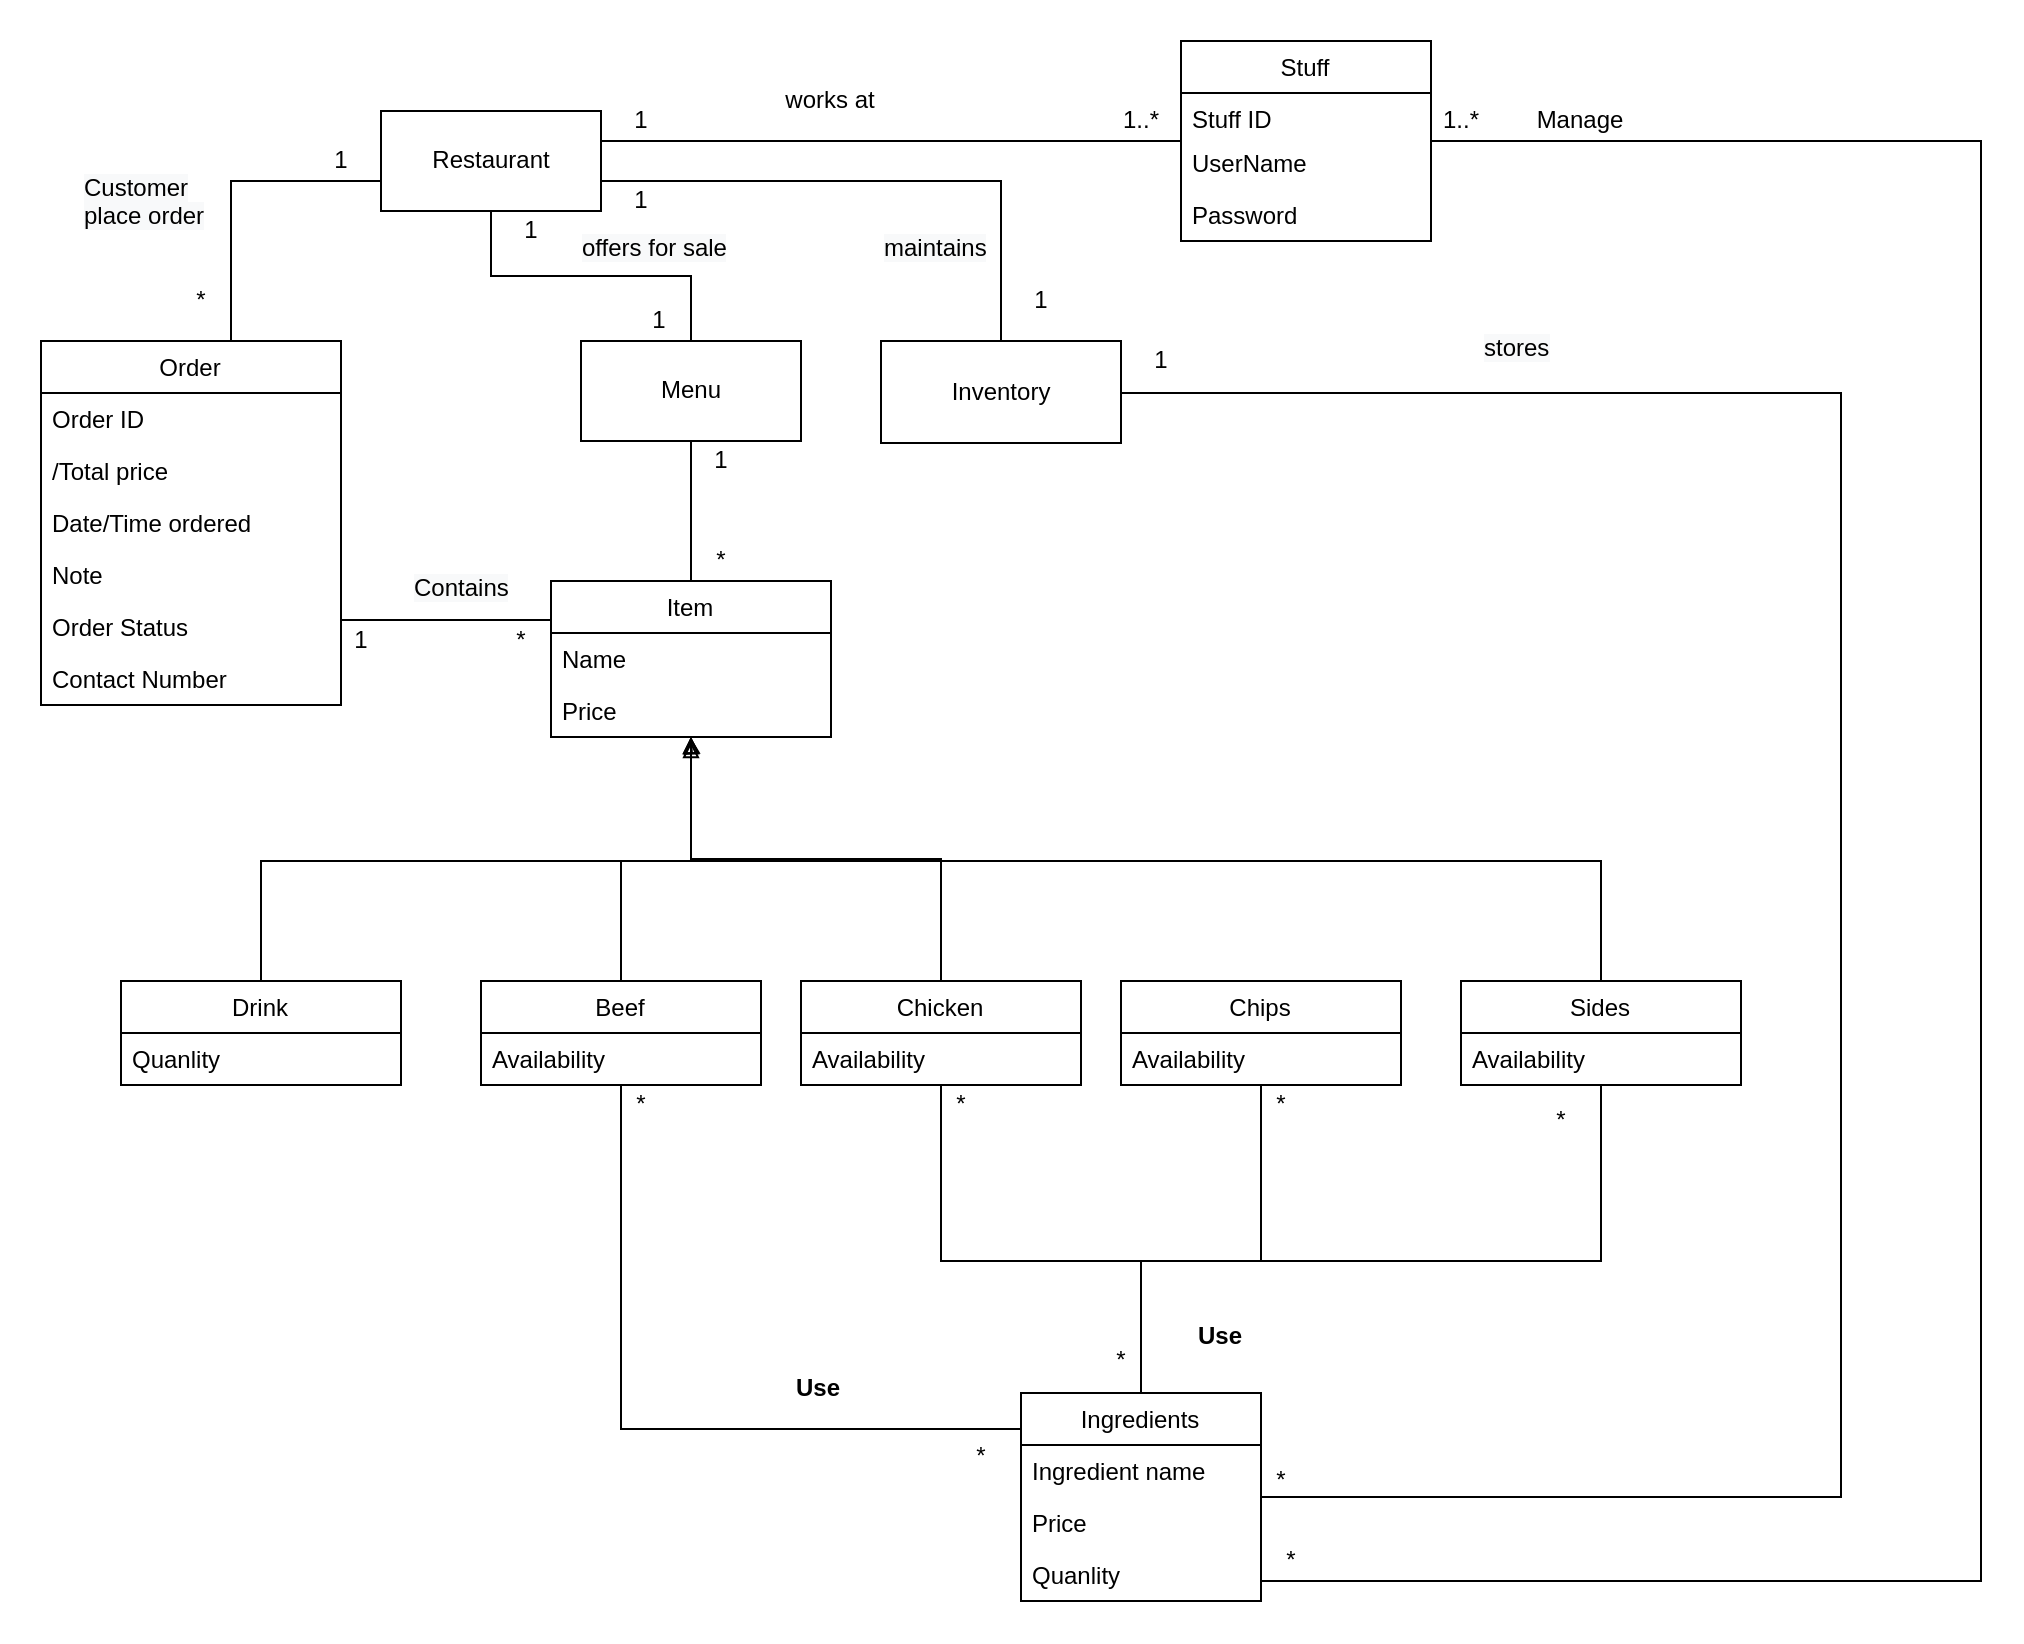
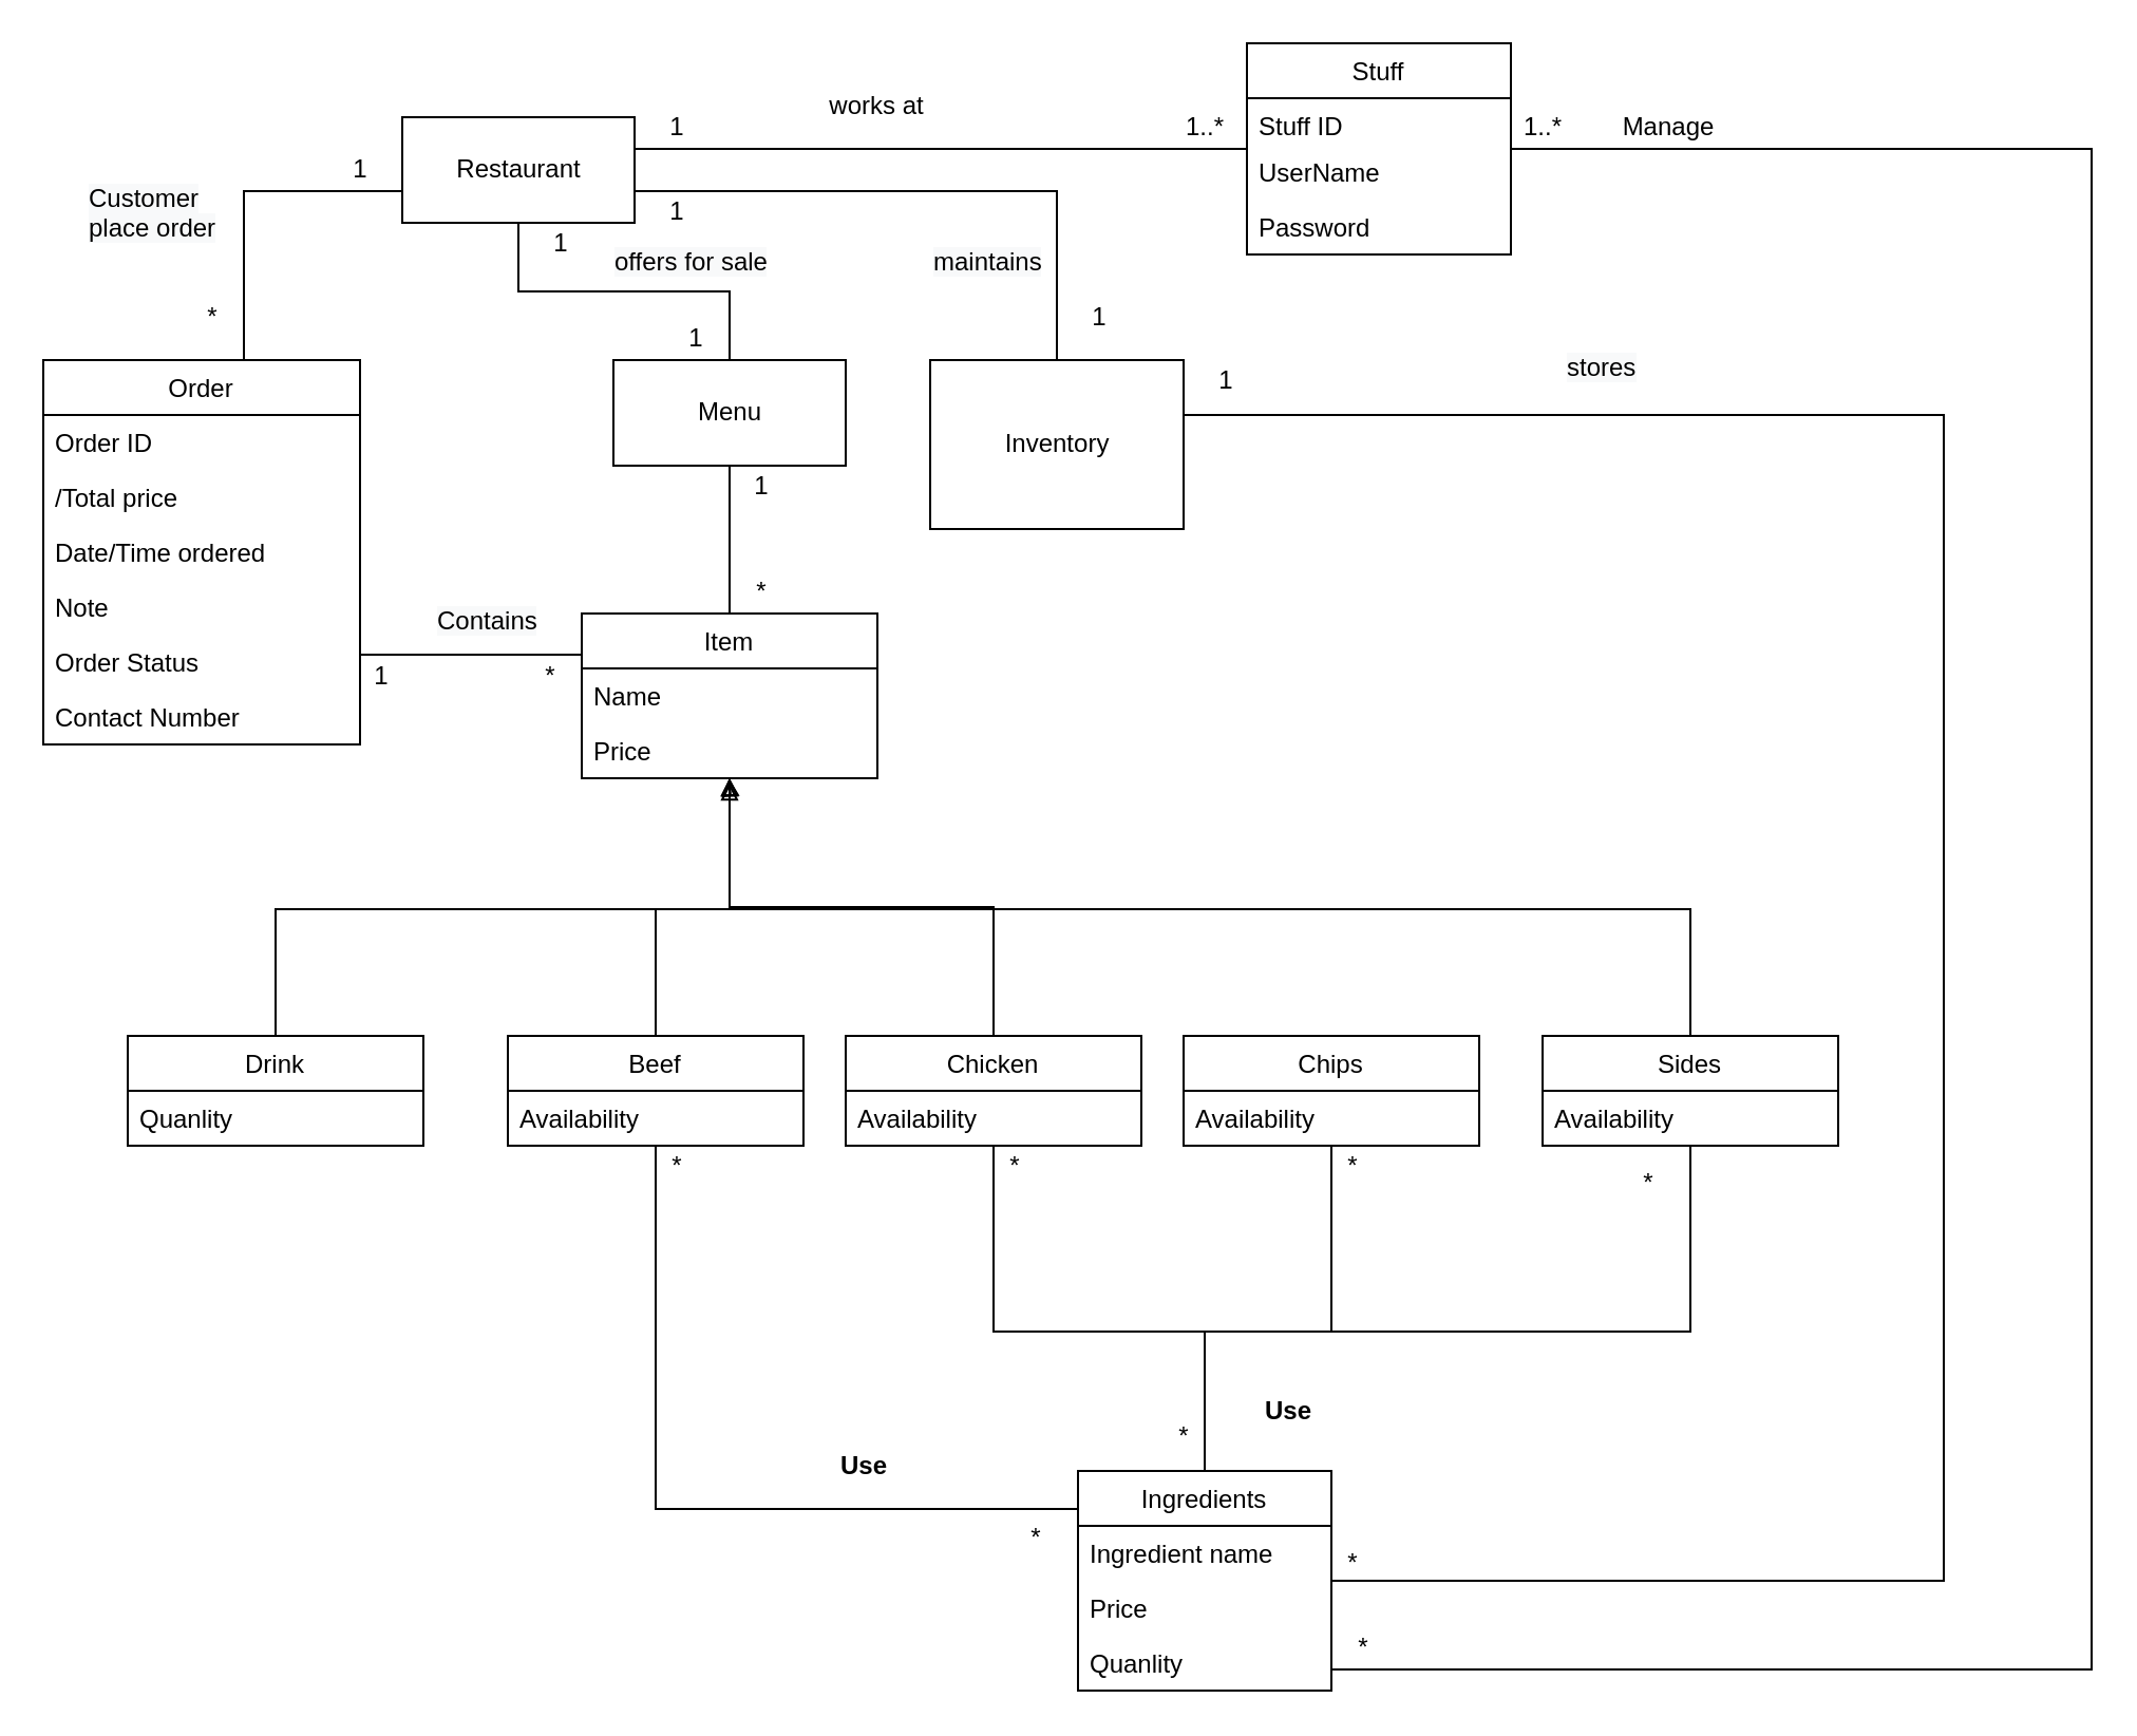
- <mxCell id="17" value="Inventory" style="html=1;" parent="1" vertex="1"><mxGeometry x="440" y="170" width="120" height="51" as="geometry" /></mxCell>
+ <mxCell id="17" value="Inventory" style="html=1;" parent="1" vertex="1"><mxGeometry x="440" y="170" width="120" height="80" as="geometry" /></mxCell>
